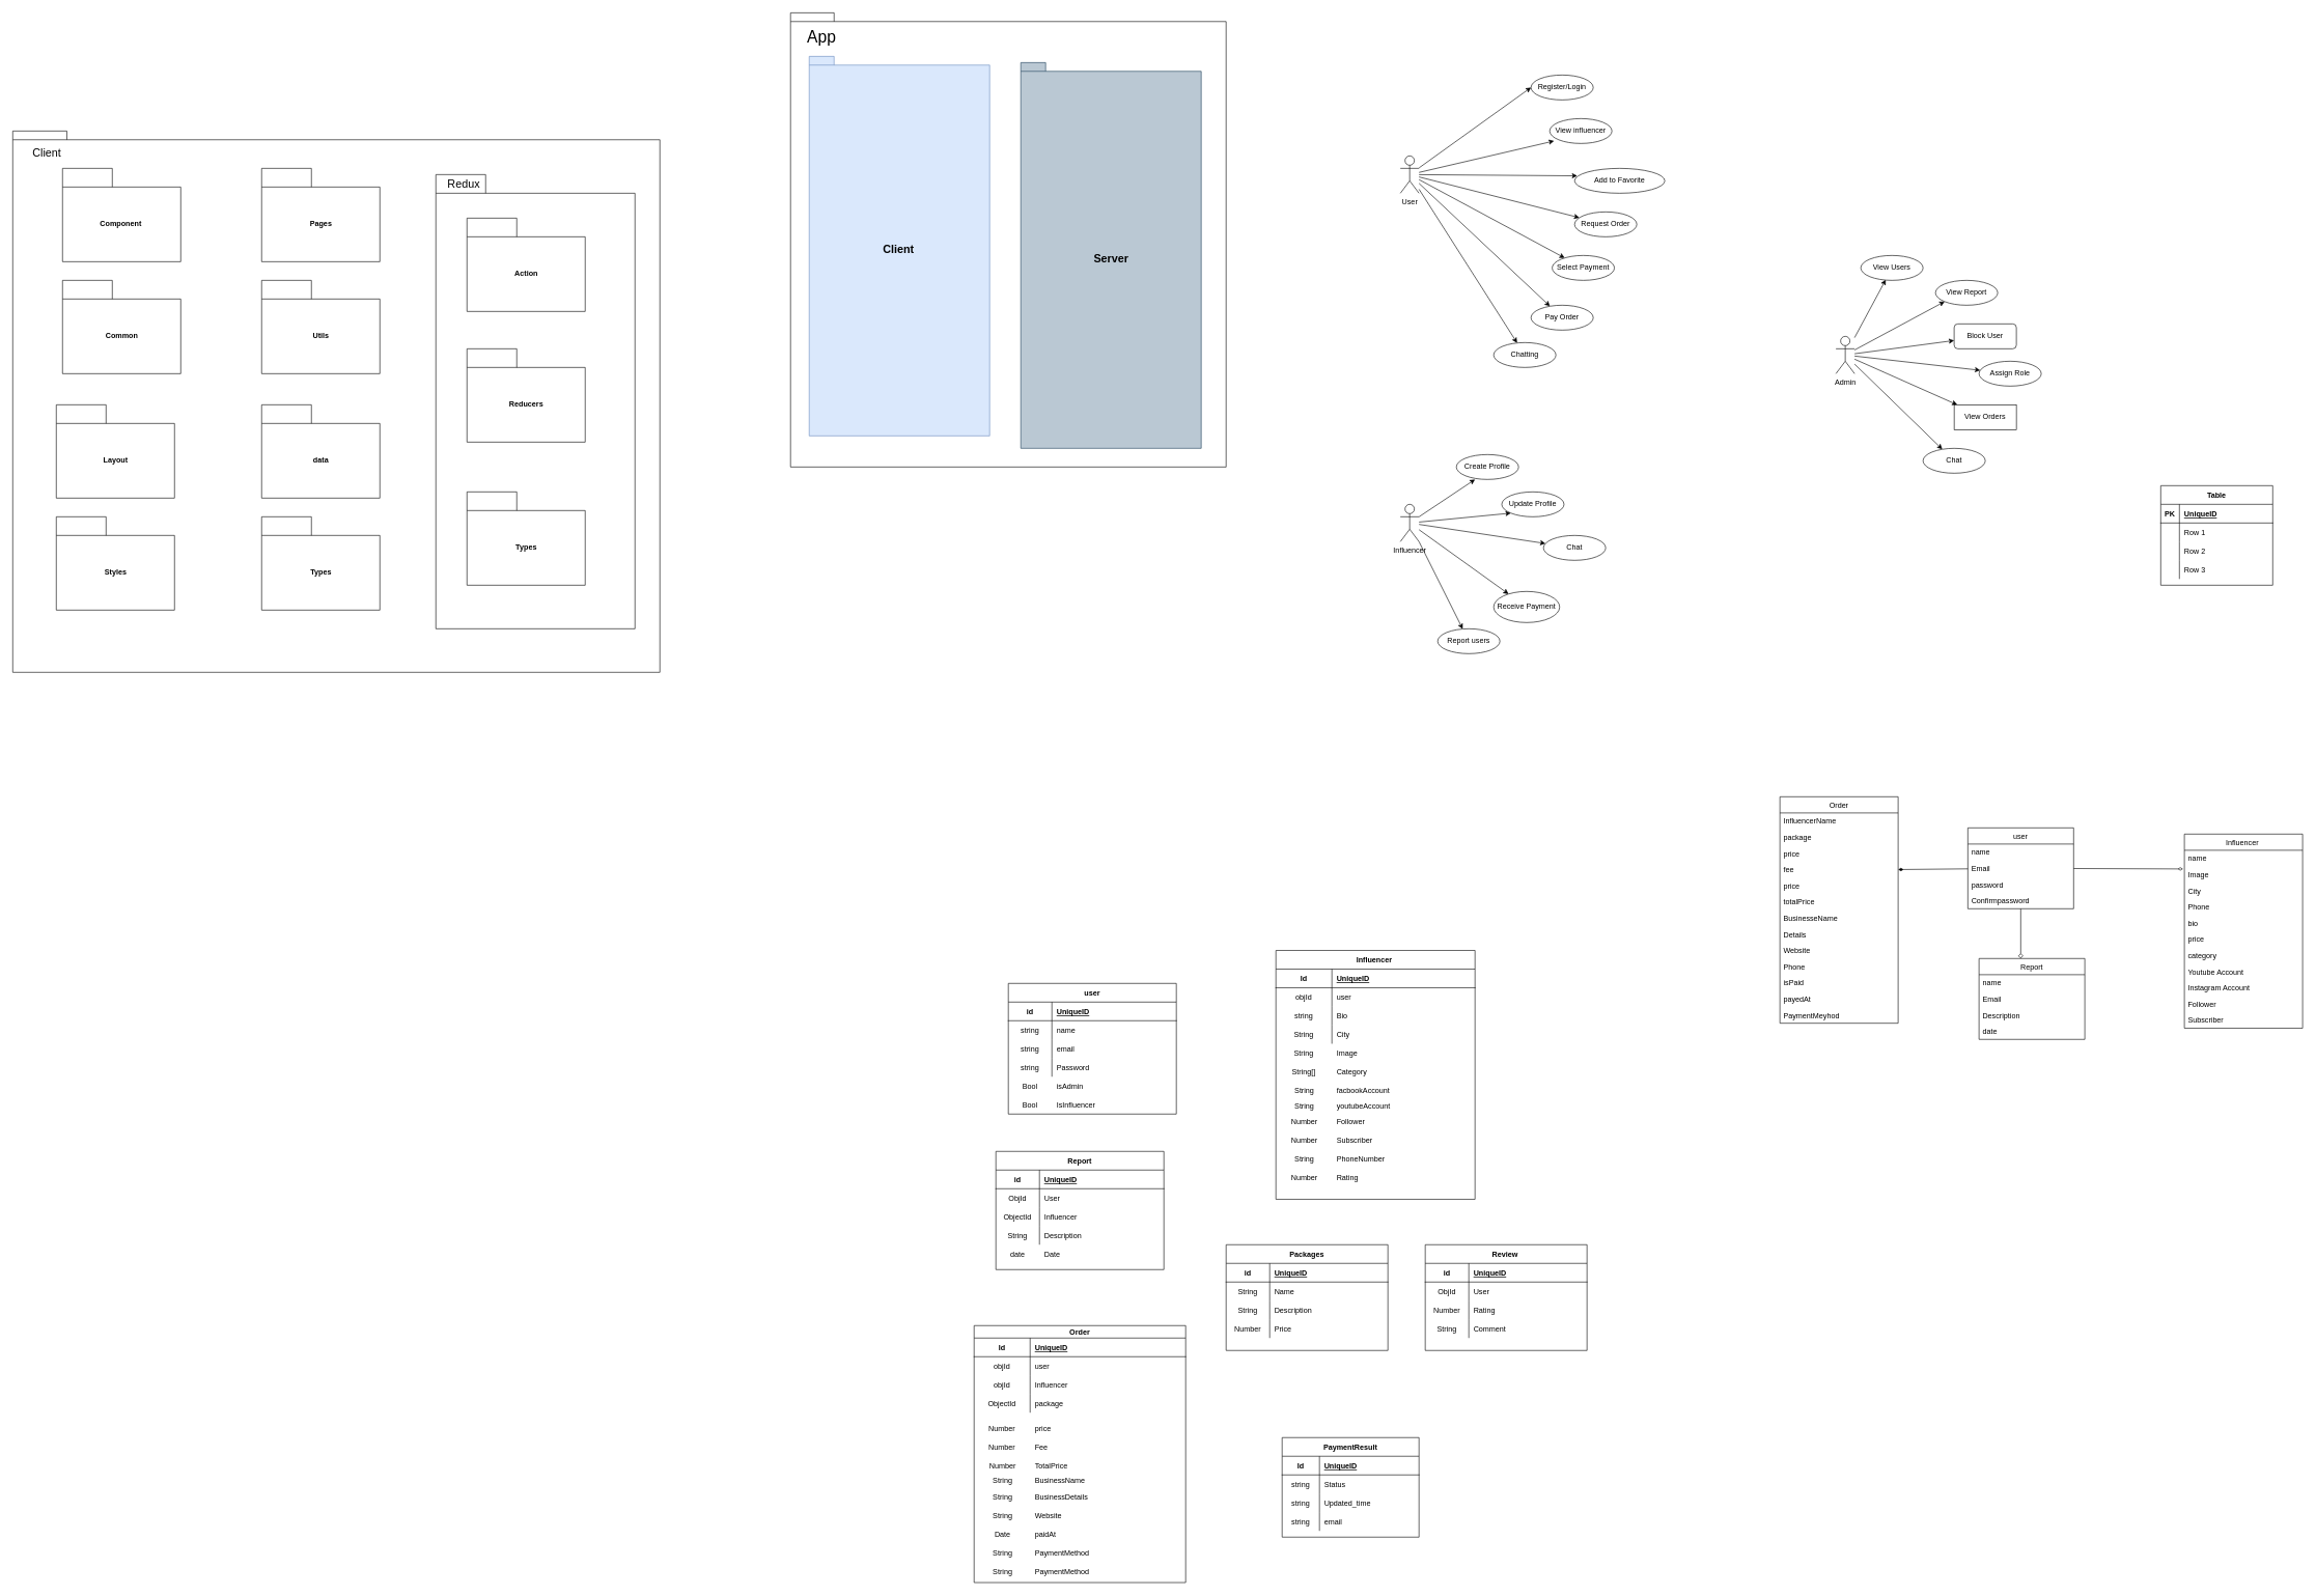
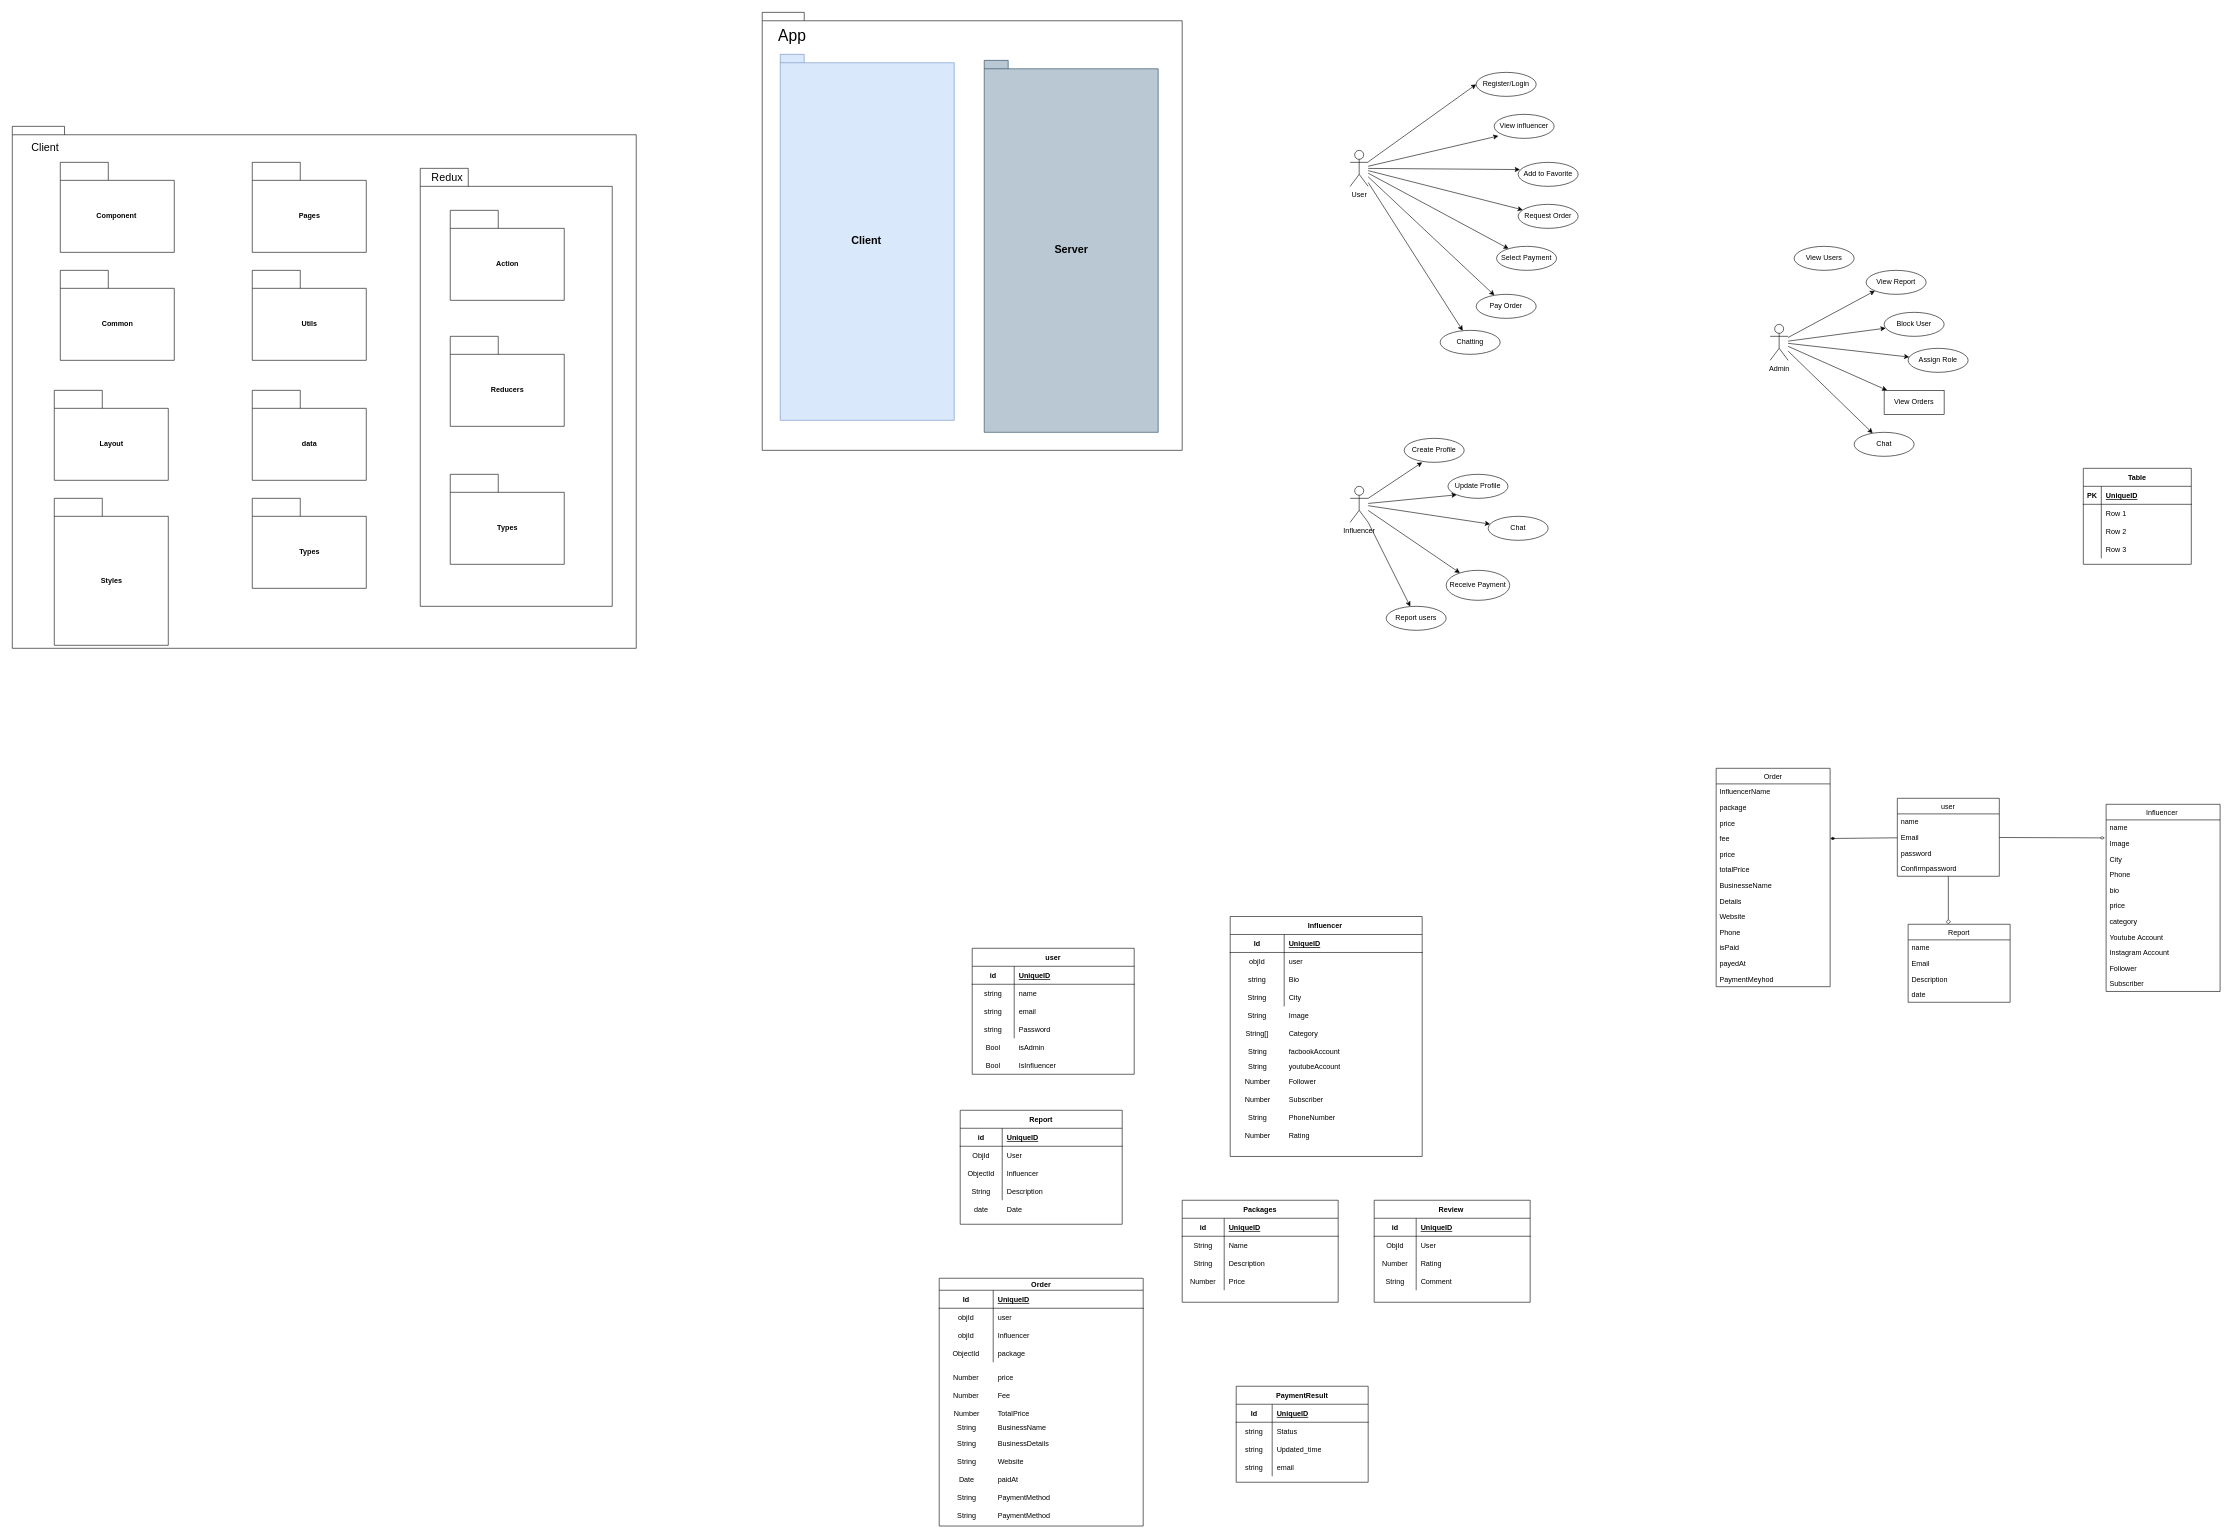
- <mxCell id="12" value="Add to Favorite" style="ellipse;whiteSpace=wrap;html=1;align=center;" vertex="1" parent="1"><mxGeometry x="2530" y="270" width="145" height="40" as="geometry" /></mxCell>
+ <mxCell id="12" value="Add to Favorite" style="ellipse;whiteSpace=wrap;html=1;align=center;" vertex="1" parent="1"><mxGeometry x="2530" y="270" width="100" height="40" as="geometry" /></mxCell>
- <mxCell id="28" style="edgeStyle=none;rounded=0;orthogonalLoop=1;jettySize=auto;html=1;entryX=0.4;entryY=0.975;entryDx=0;entryDy=0;entryPerimeter=0;" edge="1" parent="1" source="34" target="35"><mxGeometry relative="1" as="geometry" /></mxCell>
- <mxCell id="37" value="Block User" style="whiteSpace=wrap;html=1;align=center;rounded=1;" vertex="1" parent="1"><mxGeometry x="3140" y="520" width="100" height="40" as="geometry" /></mxCell>
+ <mxCell id="37" value="Block User" style="ellipse;whiteSpace=wrap;html=1;align=center;" vertex="1" parent="1"><mxGeometry x="3140" y="520" width="100" height="40" as="geometry" /></mxCell>
- <mxCell id="252" value="Styles" style="shape=folder;fontStyle=1;tabWidth=80;tabHeight=30;tabPosition=left;html=1;boundedLbl=1;" vertex="1" parent="1"><mxGeometry x="90" y="830" width="190" height="150" as="geometry" /></mxCell>
+ <mxCell id="252" value="Styles" style="shape=folder;fontStyle=1;tabWidth=80;tabHeight=30;tabPosition=left;html=1;boundedLbl=1;" vertex="1" parent="1"><mxGeometry x="90" y="830" width="190" height="245" as="geometry" /></mxCell>
- <mxCell id="26" value="Receive Payment" style="ellipse;whiteSpace=wrap;html=1;align=center;" vertex="1" parent="1"><mxGeometry x="2400" y="950" width="106" height="50" as="geometry" /></mxCell>
+ <mxCell id="26" value="Receive Payment" style="ellipse;whiteSpace=wrap;html=1;align=center;" vertex="1" parent="1"><mxGeometry x="2410" y="950" width="106" height="50" as="geometry" /></mxCell>
